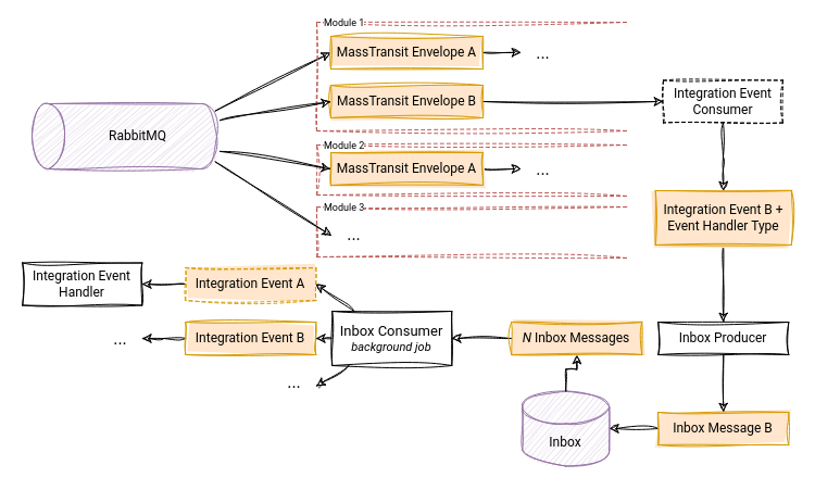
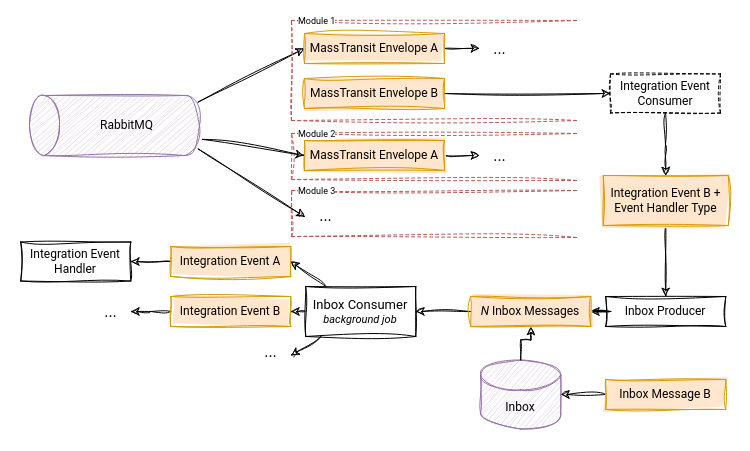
- <mxCell id="44" value="" style="rounded=0;orthogonalLoop=1;jettySize=auto;html=1;fontFamily=Roboto;fontSource=https%3A%2F%2Ffonts.googleapis.com%2Fcss%3Ffamily%3DRoboto;fontSize=12;fontColor=default;sketch=1;jiggle=2;curveFitting=1;strokeColor=default;align=center;verticalAlign=middle;labelBackgroundColor=default;endArrow=classic;entryX=0;entryY=0.5;entryDx=0;entryDy=0;" edge="1" parent="1" source="14" target="15"><mxGeometry relative="1" as="geometry"><mxPoint x="239" y="155" as="sourcePoint" /><mxPoint x="404" y="155" as="targetPoint" /></mxGeometry></mxCell>
- <mxCell id="21" value="Integration Event A" style="rounded=0;whiteSpace=wrap;html=1;sketch=1;jiggle=2;curveFitting=1;strokeColor=#d79b00;align=center;verticalAlign=middle;fontFamily=Roboto;fontSource=https%3A%2F%2Ffonts.googleapis.com%2Fcss%3Ffamily%3DRoboto;fontSize=12;fillColor=#ffe6cc;fillStyle=solid;fontColor=default;dashed=1;" vertex="1" parent="1"><mxGeometry x="170.25" y="246" width="120" height="30" as="geometry" /></mxCell>
+ <mxCell id="21" value="Integration Event A" style="rounded=0;whiteSpace=wrap;html=1;sketch=1;jiggle=2;curveFitting=1;strokeColor=#d79b00;align=center;verticalAlign=middle;fontFamily=Roboto;fontSource=https%3A%2F%2Ffonts.googleapis.com%2Fcss%3Ffamily%3DRoboto;fontSize=12;fillColor=#ffe6cc;fillStyle=solid;fontColor=default;" vertex="1" parent="1"><mxGeometry x="170.25" y="246" width="120" height="30" as="geometry" /></mxCell>
- <mxCell id="18" value="" style="edgeStyle=orthogonalEdgeStyle;rounded=0;orthogonalLoop=1;jettySize=auto;html=1;fontFamily=Roboto;fontSource=https%3A%2F%2Ffonts.googleapis.com%2Fcss%3Ffamily%3DRoboto;fontSize=12;fontColor=default;sketch=1;jiggle=2;curveFitting=1;strokeColor=default;align=center;verticalAlign=middle;labelBackgroundColor=default;endArrow=classic;" edge="1" parent="1" source="3" target="19"><mxGeometry relative="1" as="geometry"><mxPoint x="650.25" y="266" as="sourcePoint" /><mxPoint x="650.25" y="321" as="targetPoint" /></mxGeometry></mxCell>
+ <mxCell id="18" value="" style="edgeStyle=orthogonalEdgeStyle;rounded=0;orthogonalLoop=1;jettySize=auto;html=1;fontFamily=Roboto;fontSource=https%3A%2F%2Ffonts.googleapis.com%2Fcss%3Ffamily%3DRoboto;fontSize=12;fontColor=default;sketch=1;jiggle=2;curveFitting=1;strokeColor=default;align=center;verticalAlign=middle;labelBackgroundColor=default;endArrow=classic;" edge="1" parent="1" source="3" target="24"><mxGeometry relative="1" as="geometry"><mxPoint x="650.25" y="266" as="sourcePoint" /><mxPoint x="650.25" y="321" as="targetPoint" /></mxGeometry></mxCell>
